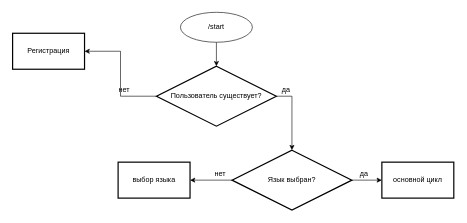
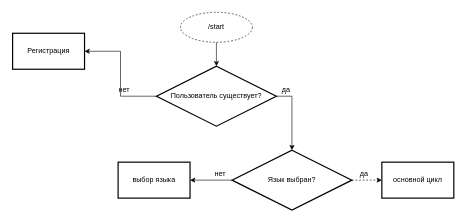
- <mxCell id="3" value="/start" style="ellipse;whiteSpace=wrap;html=1;" vertex="1" parent="1"><mxGeometry x="300" y="20" width="120" height="50" as="geometry" /></mxCell>
+ <mxCell id="3" value="/start" style="ellipse;whiteSpace=wrap;html=1;dashed=1;" vertex="1" parent="1"><mxGeometry x="300" y="20" width="120" height="50" as="geometry" /></mxCell>
- <mxCell id="9" value="" style="edgeStyle=orthogonalEdgeStyle;rounded=0;orthogonalLoop=1;jettySize=auto;html=1;" edge="1" parent="1" source="11" target="13"><mxGeometry relative="1" as="geometry" /></mxCell>
+ <mxCell id="9" value="" style="edgeStyle=orthogonalEdgeStyle;rounded=0;orthogonalLoop=1;jettySize=auto;html=1;dashed=1;" edge="1" parent="1" source="11" target="13"><mxGeometry relative="1" as="geometry" /></mxCell>
